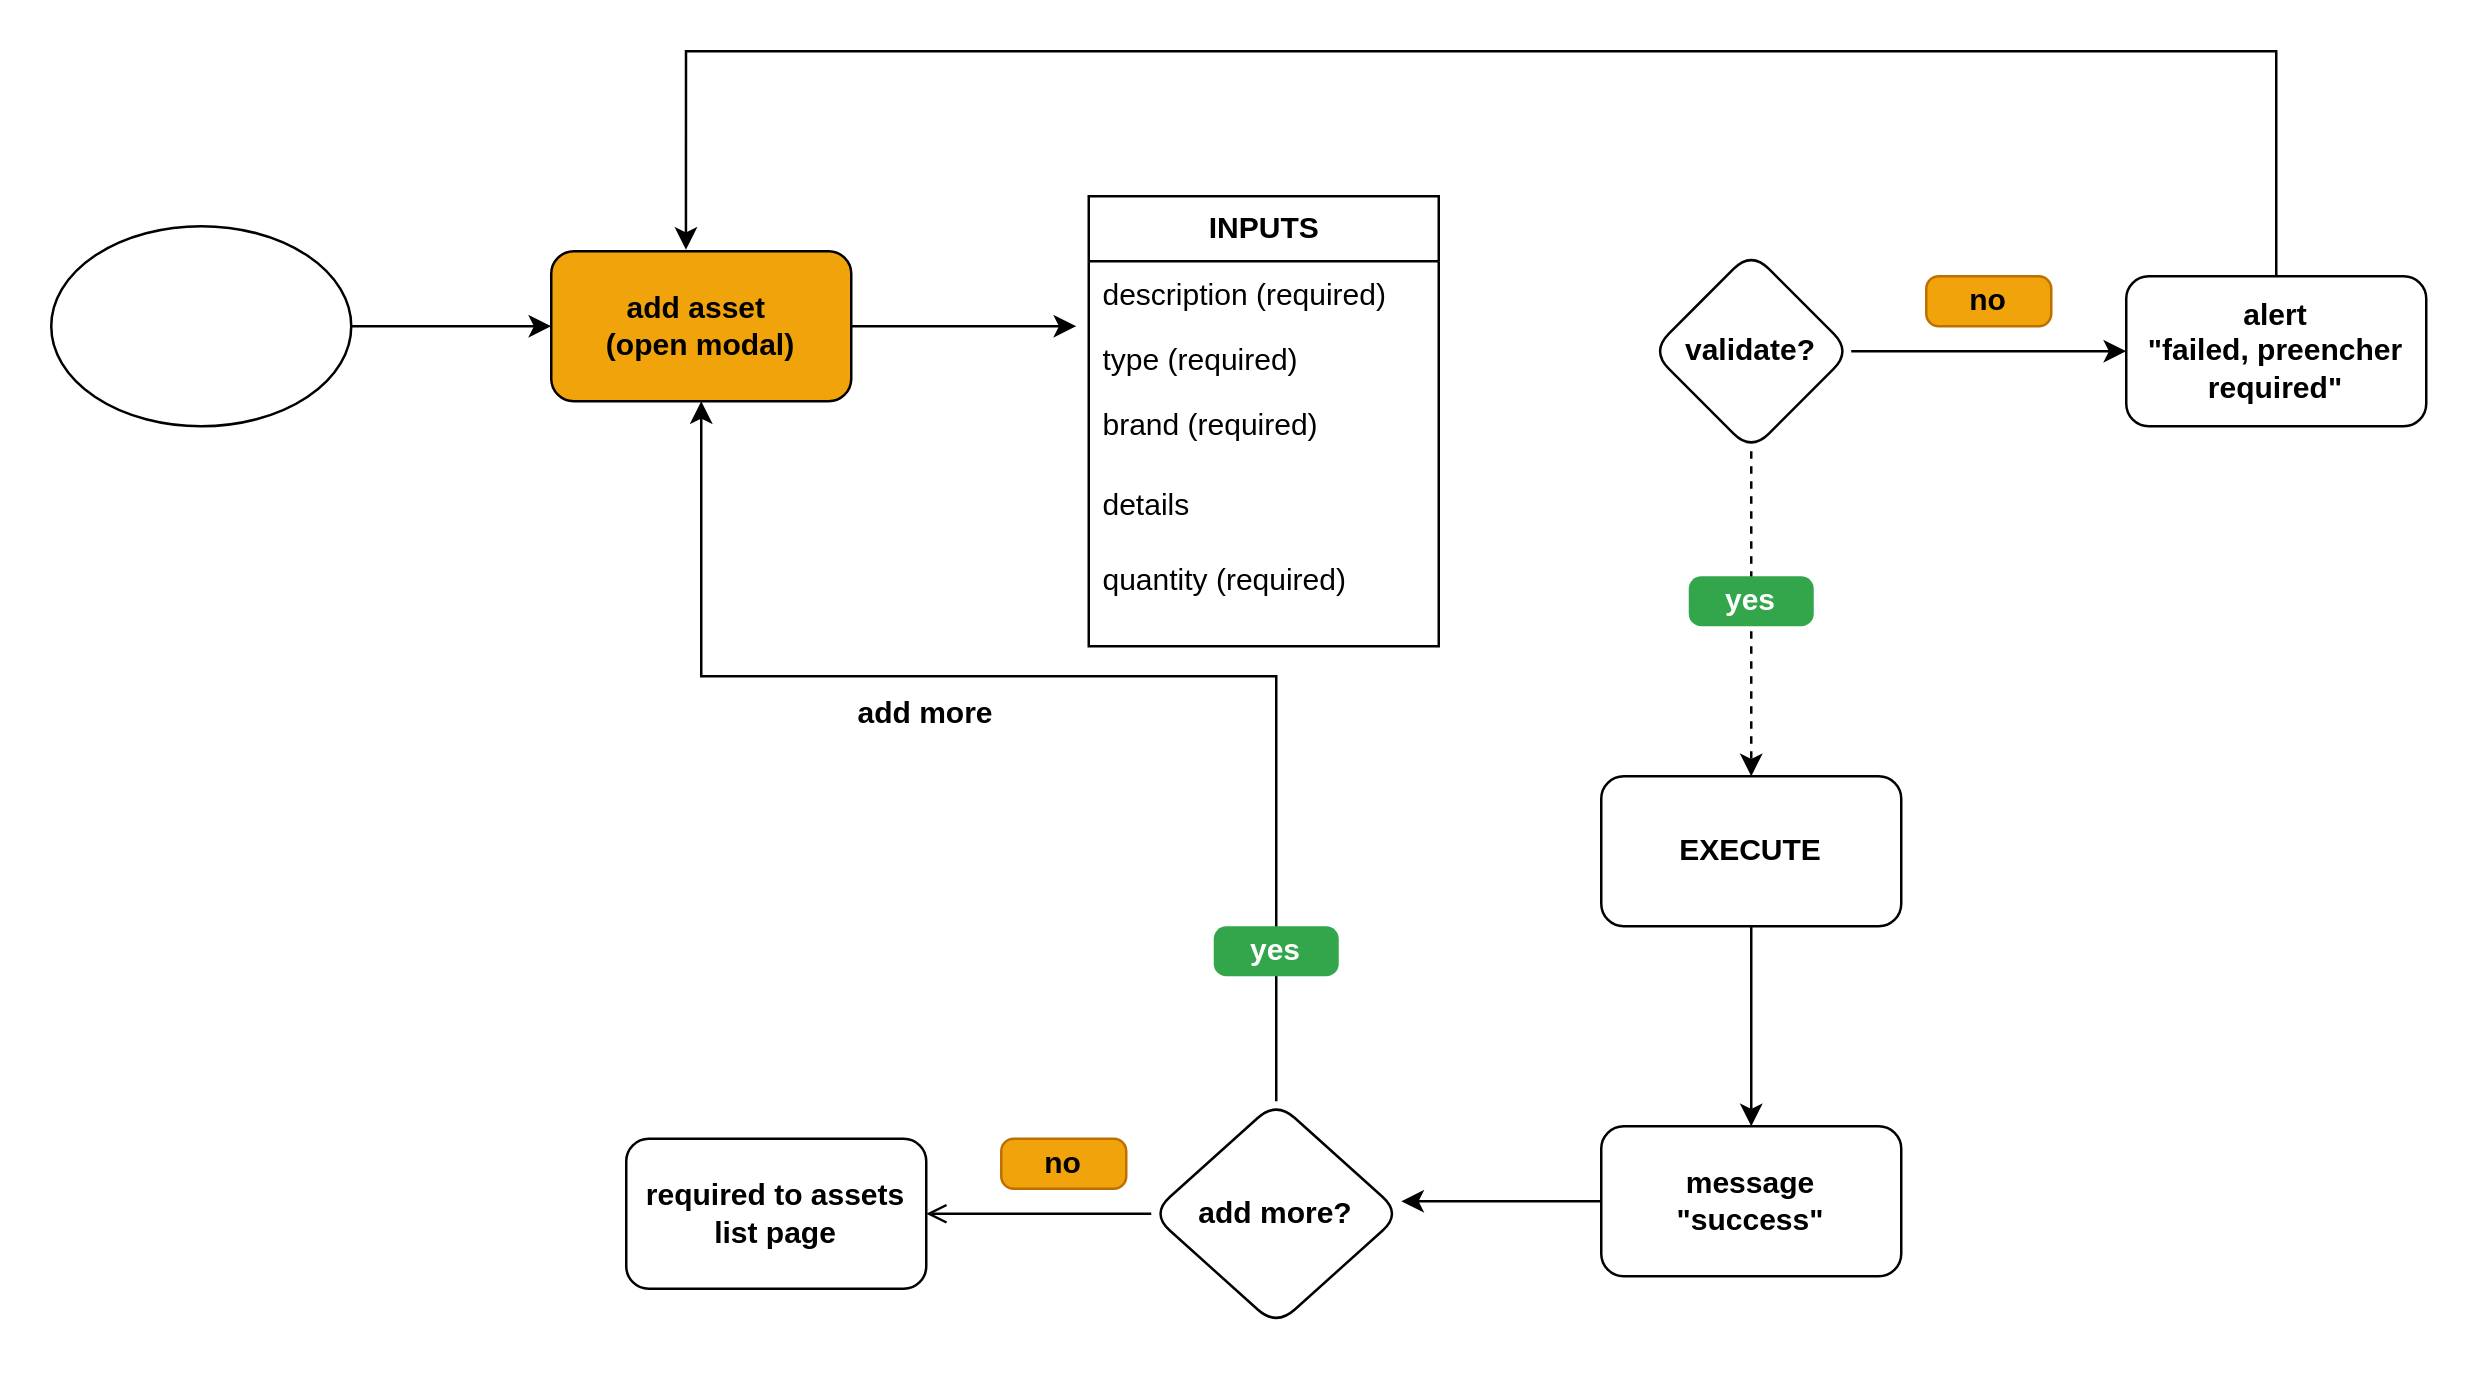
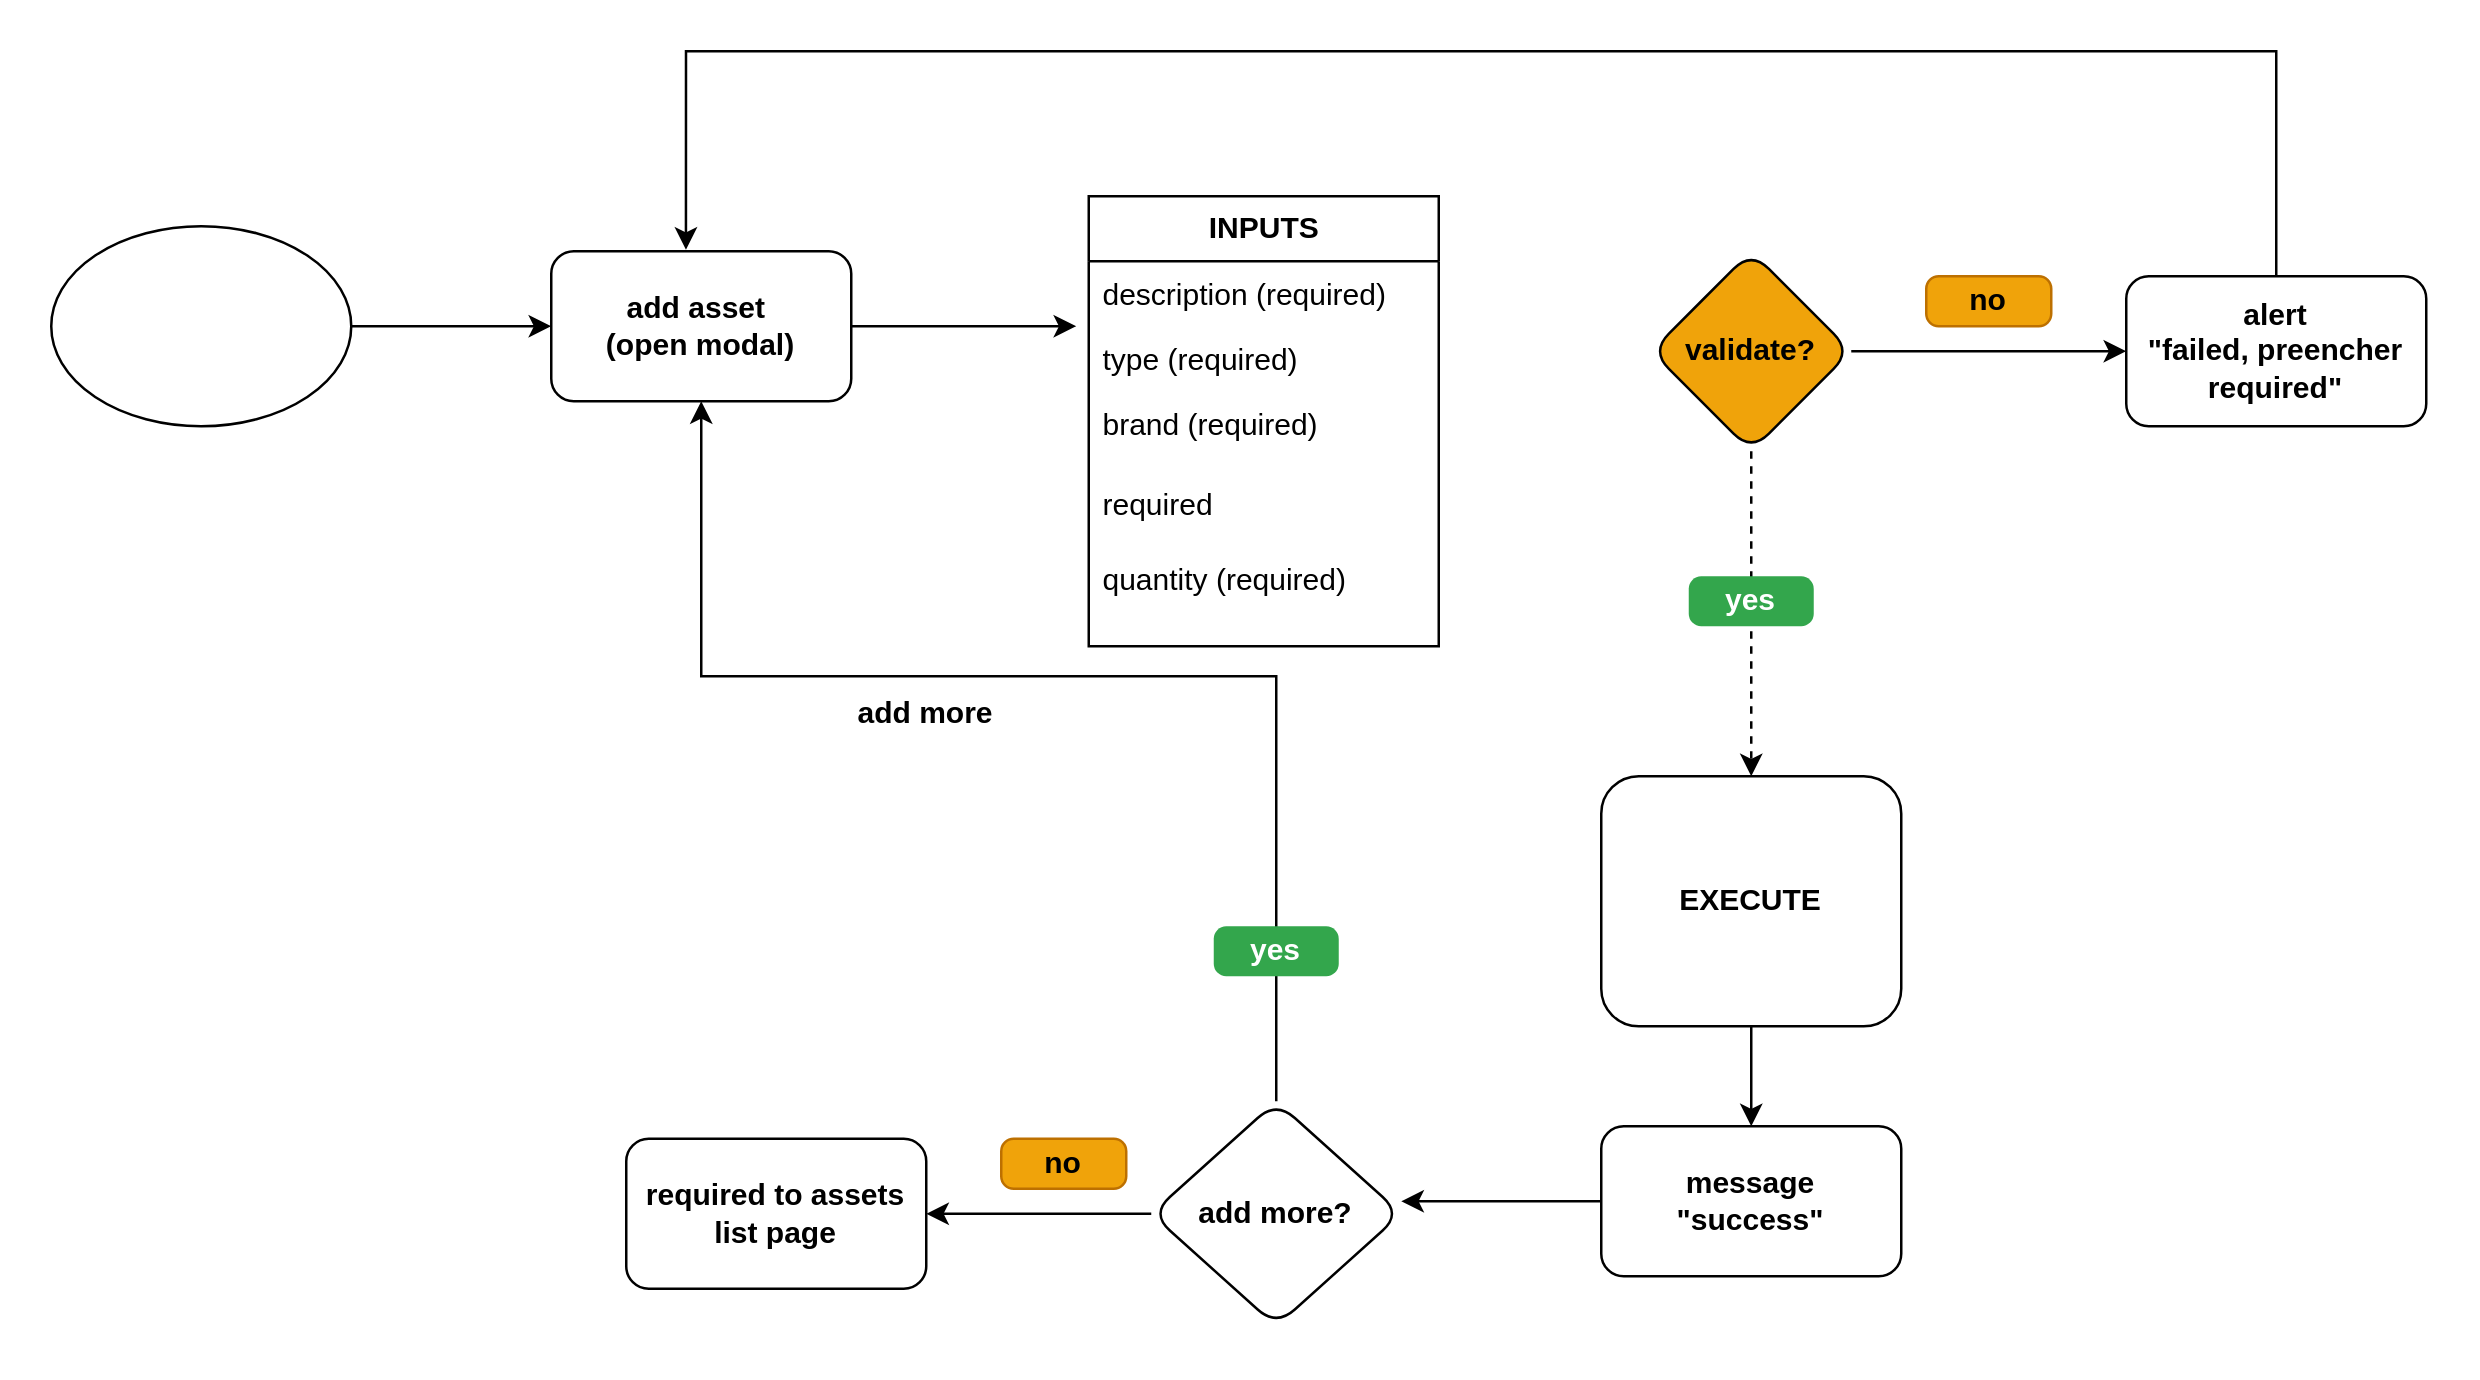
- <mxCell id="10" value="add asset&amp;nbsp;&lt;br&gt;(open modal)" style="rounded=1;whiteSpace=wrap;html=1;fontStyle=1;fillColor=#f0a30a;" parent="1" vertex="1"><mxGeometry x="220" y="100" width="120" height="60" as="geometry" /></mxCell>
+ <mxCell id="10" value="add asset&amp;nbsp;&lt;br&gt;(open modal)" style="rounded=1;whiteSpace=wrap;html=1;fontStyle=1" parent="1" vertex="1"><mxGeometry x="220" y="100" width="120" height="60" as="geometry" /></mxCell>
- <mxCell id="13" value="validate?" style="rhombus;whiteSpace=wrap;html=1;rounded=1;fontStyle=1" parent="1" vertex="1"><mxGeometry x="660" y="100" width="80" height="80" as="geometry" /></mxCell>
+ <mxCell id="13" value="validate?" style="rhombus;whiteSpace=wrap;html=1;rounded=1;fontStyle=1;fillColor=#f0a30a;" parent="1" vertex="1"><mxGeometry x="660" y="100" width="80" height="80" as="geometry" /></mxCell>
- <mxCell id="8" value="details" style="text;strokeColor=none;fillColor=none;align=left;verticalAlign=top;spacingLeft=4;spacingRight=4;overflow=hidden;rotatable=0;points=[[0,0.5],[1,0.5]];portConstraint=eastwest;whiteSpace=wrap;html=1;" parent="4" vertex="1"><mxGeometry y="110" width="140" height="70" as="geometry" /></mxCell>
+ <mxCell id="8" value="required" style="text;strokeColor=none;fillColor=none;align=left;verticalAlign=top;spacingLeft=4;spacingRight=4;overflow=hidden;rotatable=0;points=[[0,0.5],[1,0.5]];portConstraint=eastwest;whiteSpace=wrap;html=1;" parent="4" vertex="1"><mxGeometry y="110" width="140" height="70" as="geometry" /></mxCell>
- <mxCell id="18" value="EXECUTE" style="whiteSpace=wrap;html=1;rounded=1;fontStyle=1" parent="1" vertex="1"><mxGeometry x="640" y="310" width="120" height="60" as="geometry" /></mxCell>
+ <mxCell id="18" value="EXECUTE" style="whiteSpace=wrap;html=1;rounded=1;fontStyle=1" parent="1" vertex="1"><mxGeometry x="640" y="310" width="120" height="100" as="geometry" /></mxCell>
- <mxCell id="22" value="" style="edgeStyle=orthogonalEdgeStyle;rounded=0;orthogonalLoop=1;jettySize=auto;html=1;endArrow=open;" parent="1" source="24" target="25" edge="1"><mxGeometry relative="1" as="geometry" /></mxCell>
+ <mxCell id="22" value="" style="edgeStyle=orthogonalEdgeStyle;rounded=0;orthogonalLoop=1;jettySize=auto;html=1;" parent="1" source="24" target="25" edge="1"><mxGeometry relative="1" as="geometry" /></mxCell>
